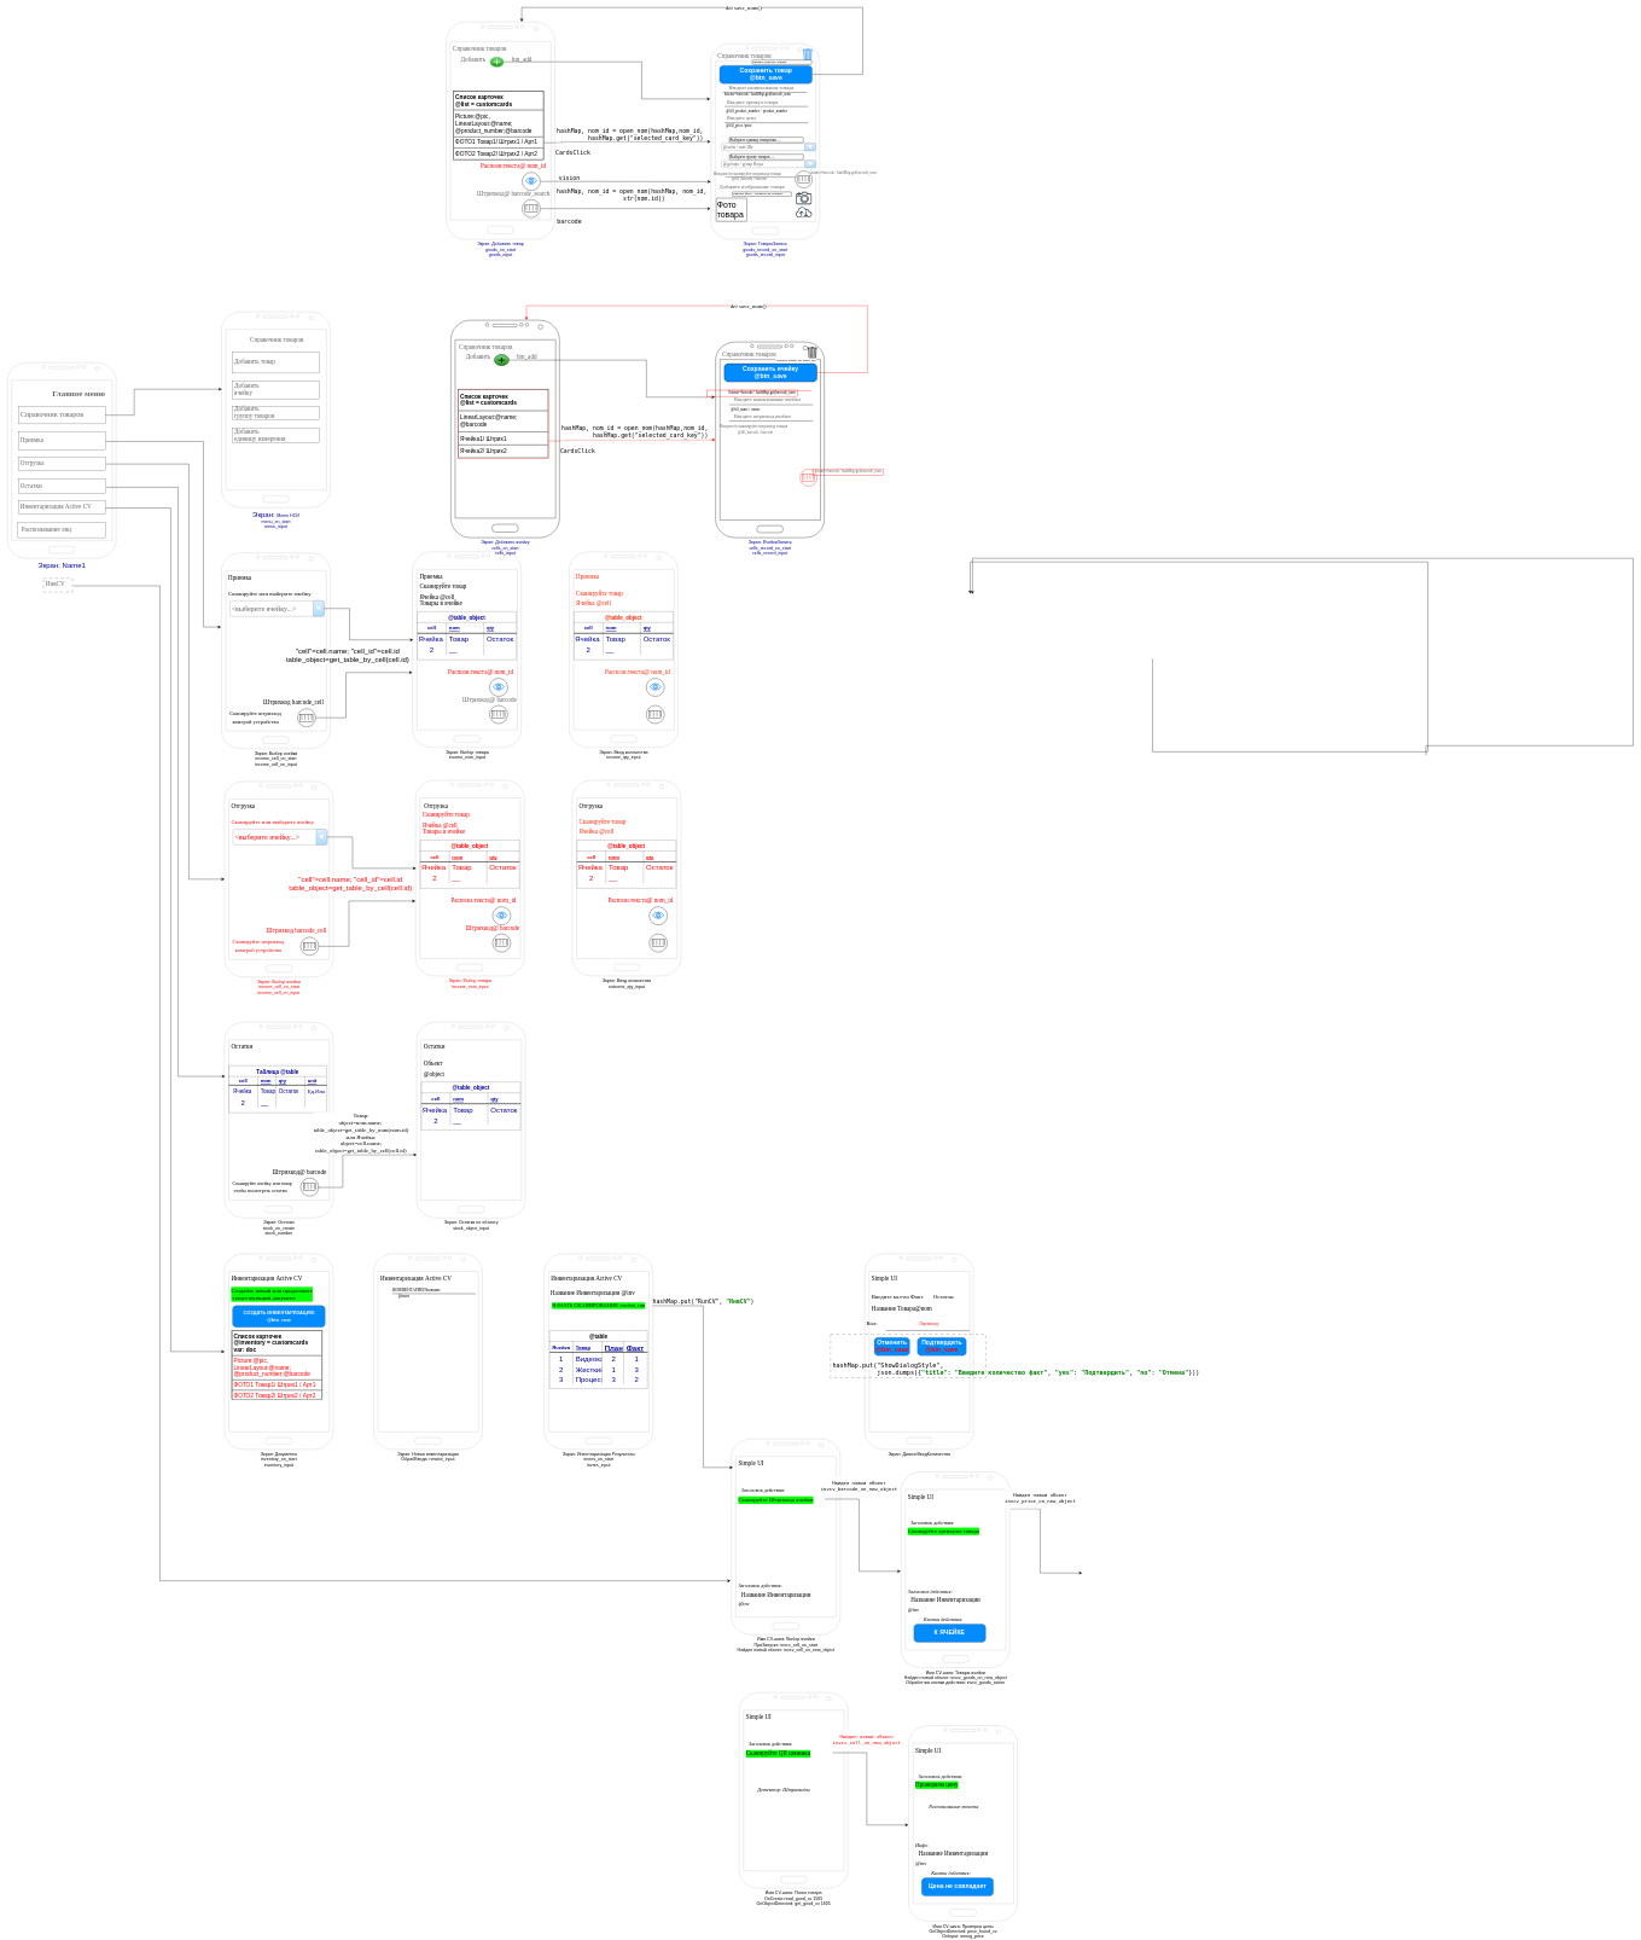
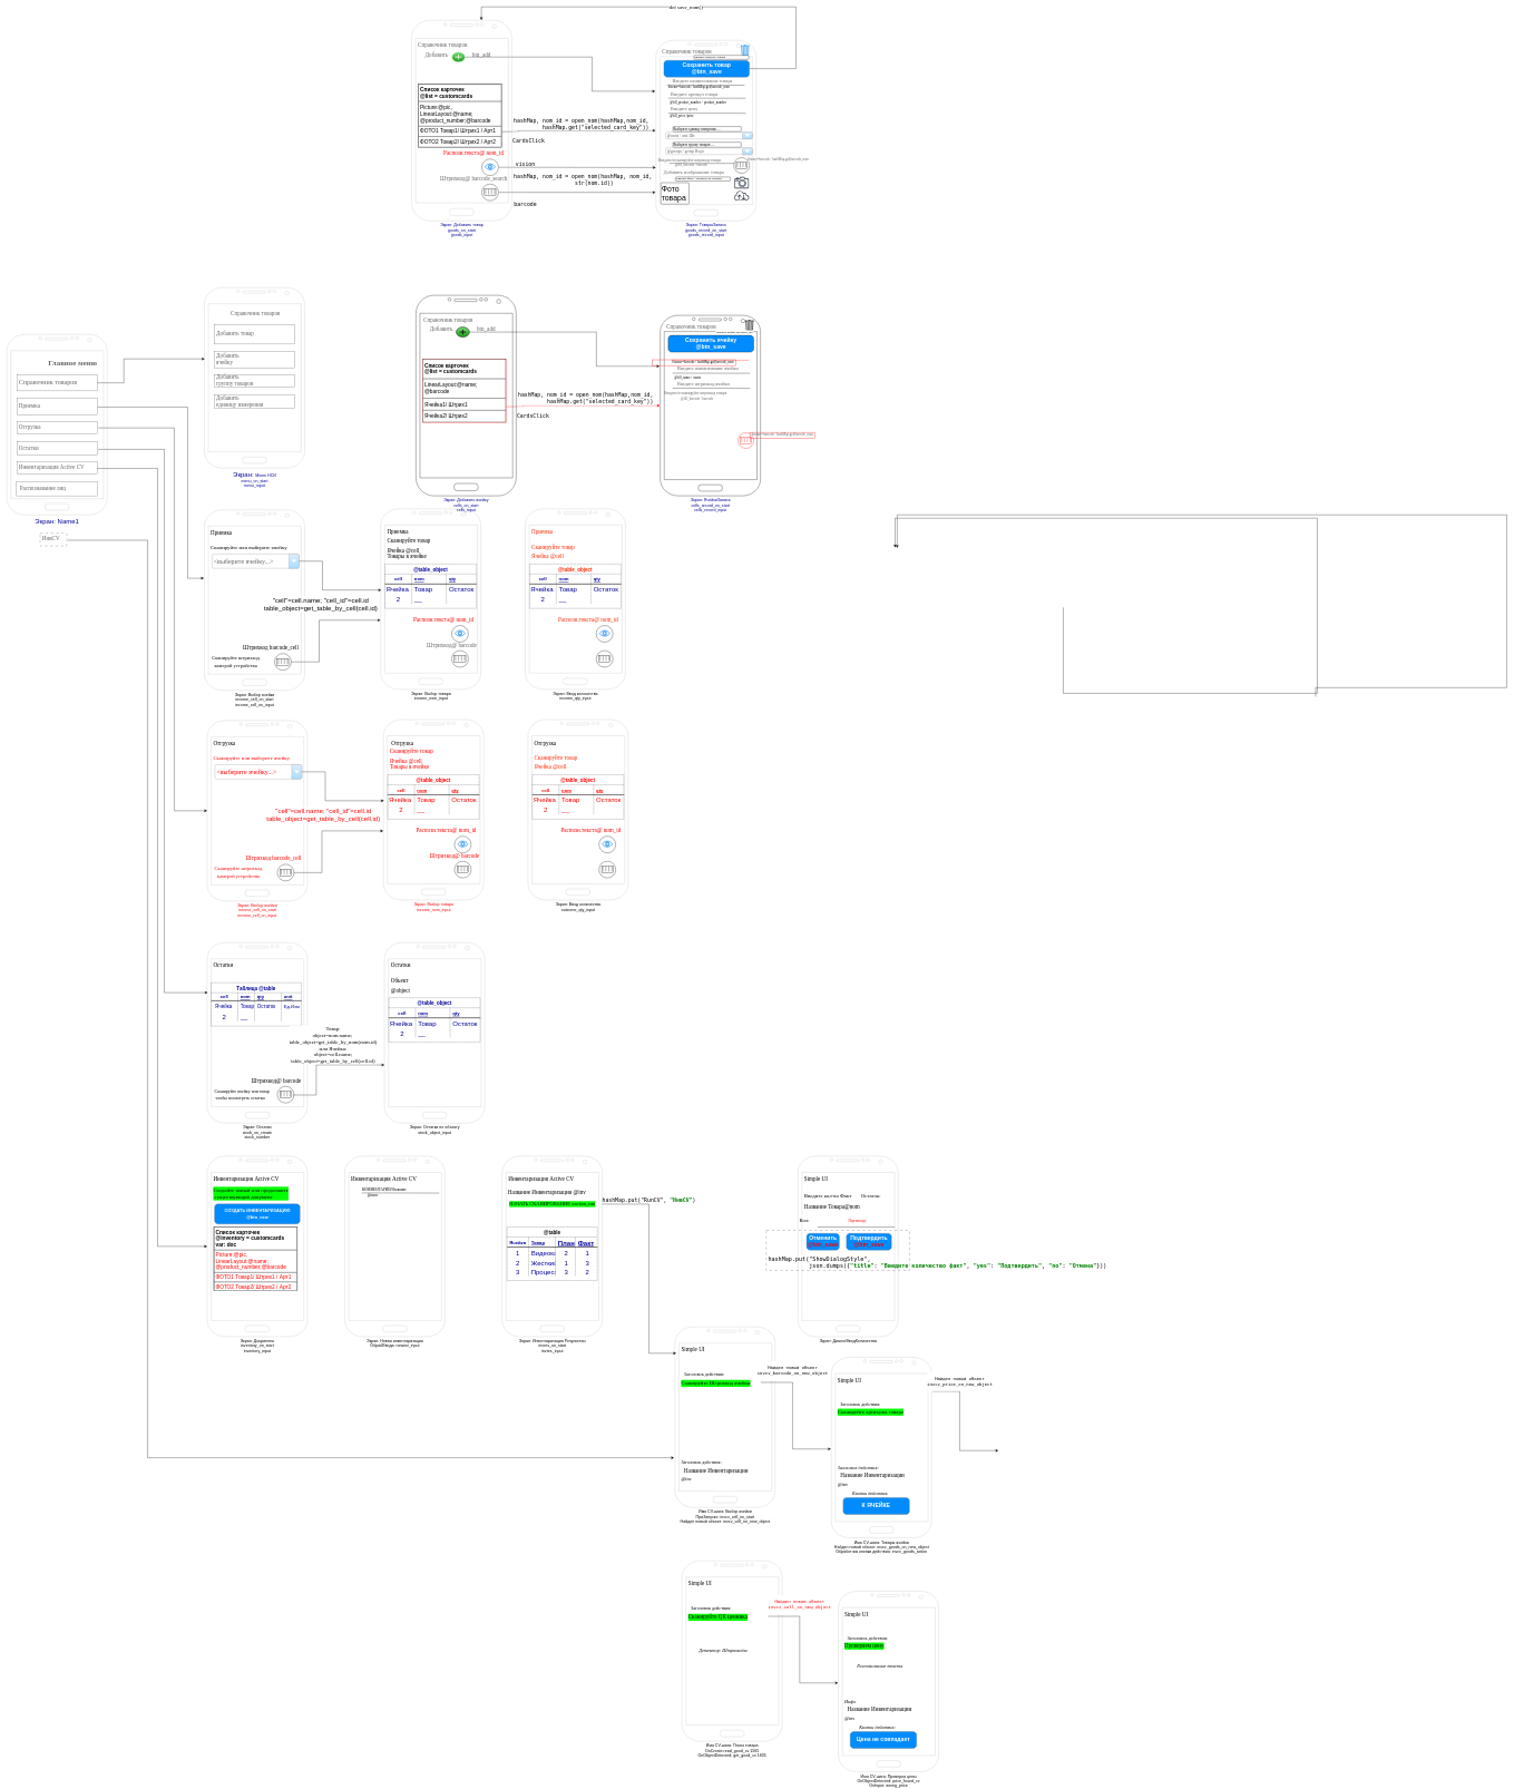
- <mxCell id="305" value="def&amp;nbsp;save_nom()" style="rounded=0;orthogonalLoop=1;jettySize=auto;html=1;fontFamily=Times New Roman;fontSize=16;edgeStyle=orthogonalEdgeStyle;entryX=1.002;entryY=0.494;entryDx=0;entryDy=0;entryPerimeter=0;startArrow=classic;startFill=1;endArrow=none;endFill=0;exitX=0.696;exitY=-0.001;exitDx=0;exitDy=0;exitPerimeter=0;strokeColor=#FF0000;" parent="1" source="292" target="304" edge="1"><mxGeometry relative="1" as="geometry"><mxPoint x="1648" y="942" as="sourcePoint" /><mxPoint x="2171.45" y="1303.93" as="targetPoint" /><Array as="points"><mxPoint x="1453" y="843" /><mxPoint x="2394" y="843" /><mxPoint x="2394" y="1028" /></Array></mxGeometry></mxCell>
